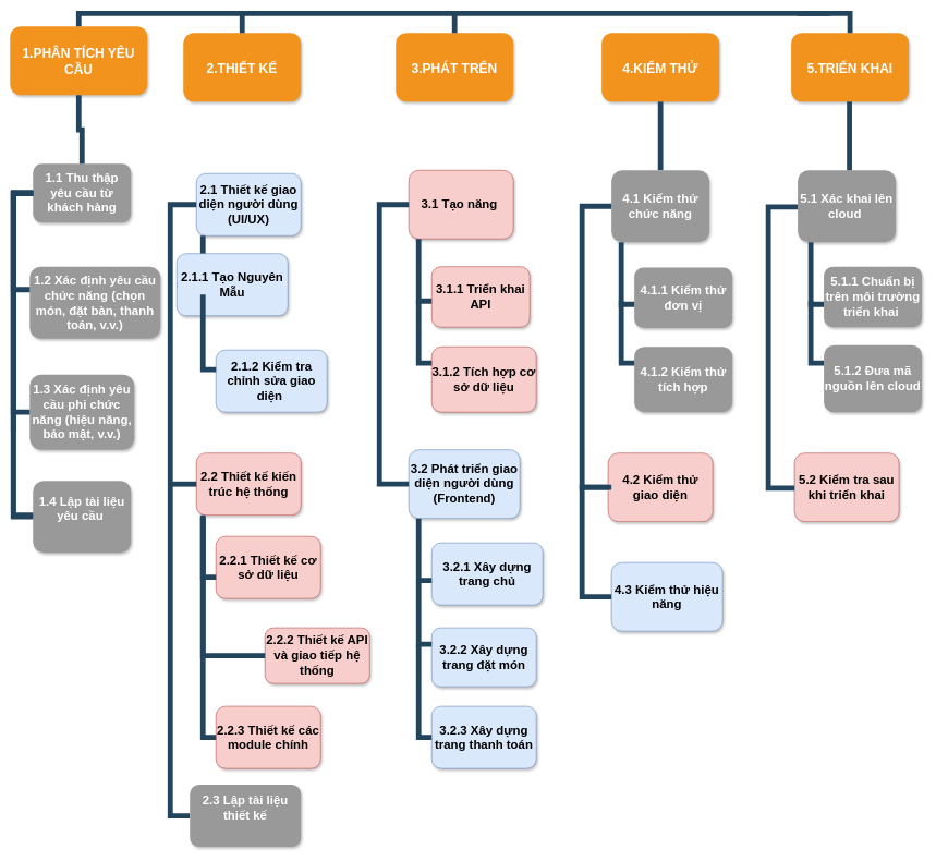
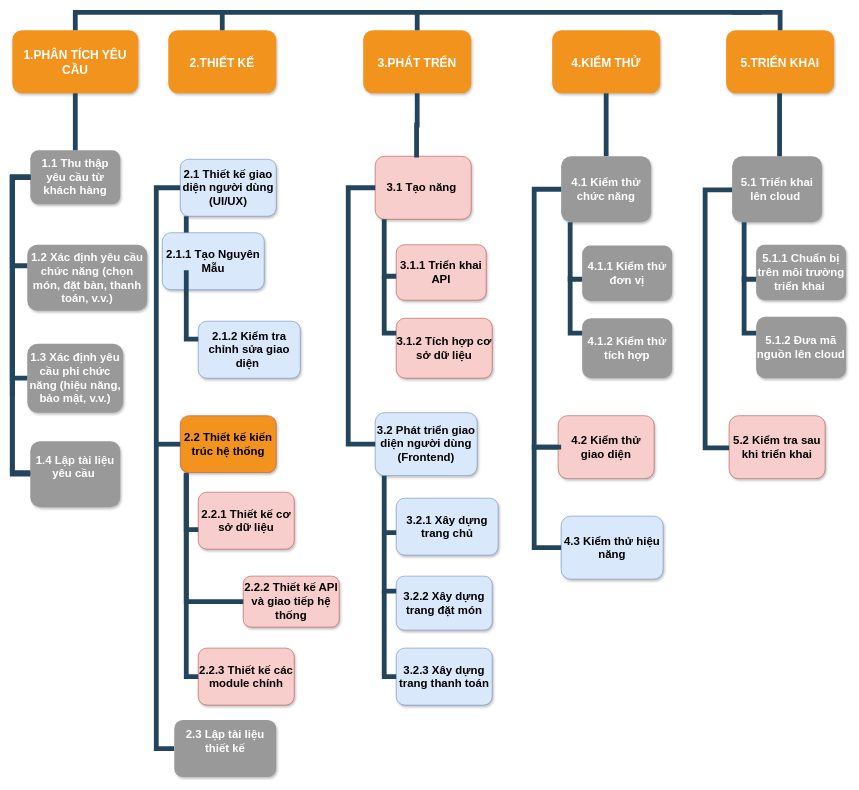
- <mxCell id="2" value="1.PHÂN TÍCH YÊU CẦU" style="whiteSpace=wrap;rounded=1;fillColor=#F2931E;strokeColor=none;shadow=1;fontColor=#FFFFFF;fontStyle=1;fontSize=20;" parent="1" vertex="1"><mxGeometry x="15" y="40" width="210" height="105" as="geometry" /></mxCell>
+ <mxCell id="2" value="1.PHÂN TÍCH YÊU CẦU" style="whiteSpace=wrap;rounded=1;fillColor=#F2931E;strokeColor=none;shadow=1;fontColor=#FFFFFF;fontStyle=1;fontSize=20;" parent="1" vertex="1"><mxGeometry x="20" y="50" width="210" height="105" as="geometry" /></mxCell>
+ <mxCell id="28" value="" style="edgeStyle=elbowEdgeStyle;elbow=vertical;rounded=0;fontColor=#000000;endArrow=none;endFill=0;strokeWidth=8;strokeColor=#23445D;entryX=0.431;entryY=0.019;entryDx=0;entryDy=0;entryPerimeter=0;" parent="1" source="4" target="26" edge="1"><mxGeometry width="100" height="100" relative="1" as="geometry"><mxPoint x="490" y="195" as="sourcePoint" /><mxPoint x="695" y="220" as="targetPoint" /></mxGeometry></mxCell>
- <mxCell id="43" value="5.1 Xác khai lên cloud " style="whiteSpace=wrap;rounded=1;fillColor=#999999;strokeColor=none;shadow=1;fontColor=#FFFFFF;fontSize=19;fontStyle=1" vertex="1" parent="1"><mxGeometry x="1220" y="260" width="150" height="110" as="geometry" /></mxCell>
+ <mxCell id="43" value="5.1 Triển khai lên cloud " style="whiteSpace=wrap;rounded=1;fillColor=#999999;strokeColor=none;shadow=1;fontColor=#FFFFFF;fontSize=19;fontStyle=1" vertex="1" parent="1"><mxGeometry x="1220" y="260" width="150" height="110" as="geometry" /></mxCell>
- <mxCell id="12" value="2.2 Thiết kế kiến trúc hệ thống" style="whiteSpace=wrap;rounded=1;fillColor=#f8cecc;strokeColor=#b85450;shadow=1;fontStyle=1;fontSize=19;" parent="1" vertex="1"><mxGeometry x="300" y="692.5" width="160" height="95" as="geometry" /></mxCell>
+ <mxCell id="12" value="2.2 Thiết kế kiến trúc hệ thống" style="whiteSpace=wrap;rounded=1;fillColor=#f2931e;strokeColor=#b85450;shadow=1;fontStyle=1;fontSize=19;" parent="1" vertex="1"><mxGeometry x="300" y="692.5" width="160" height="95" as="geometry" /></mxCell>
